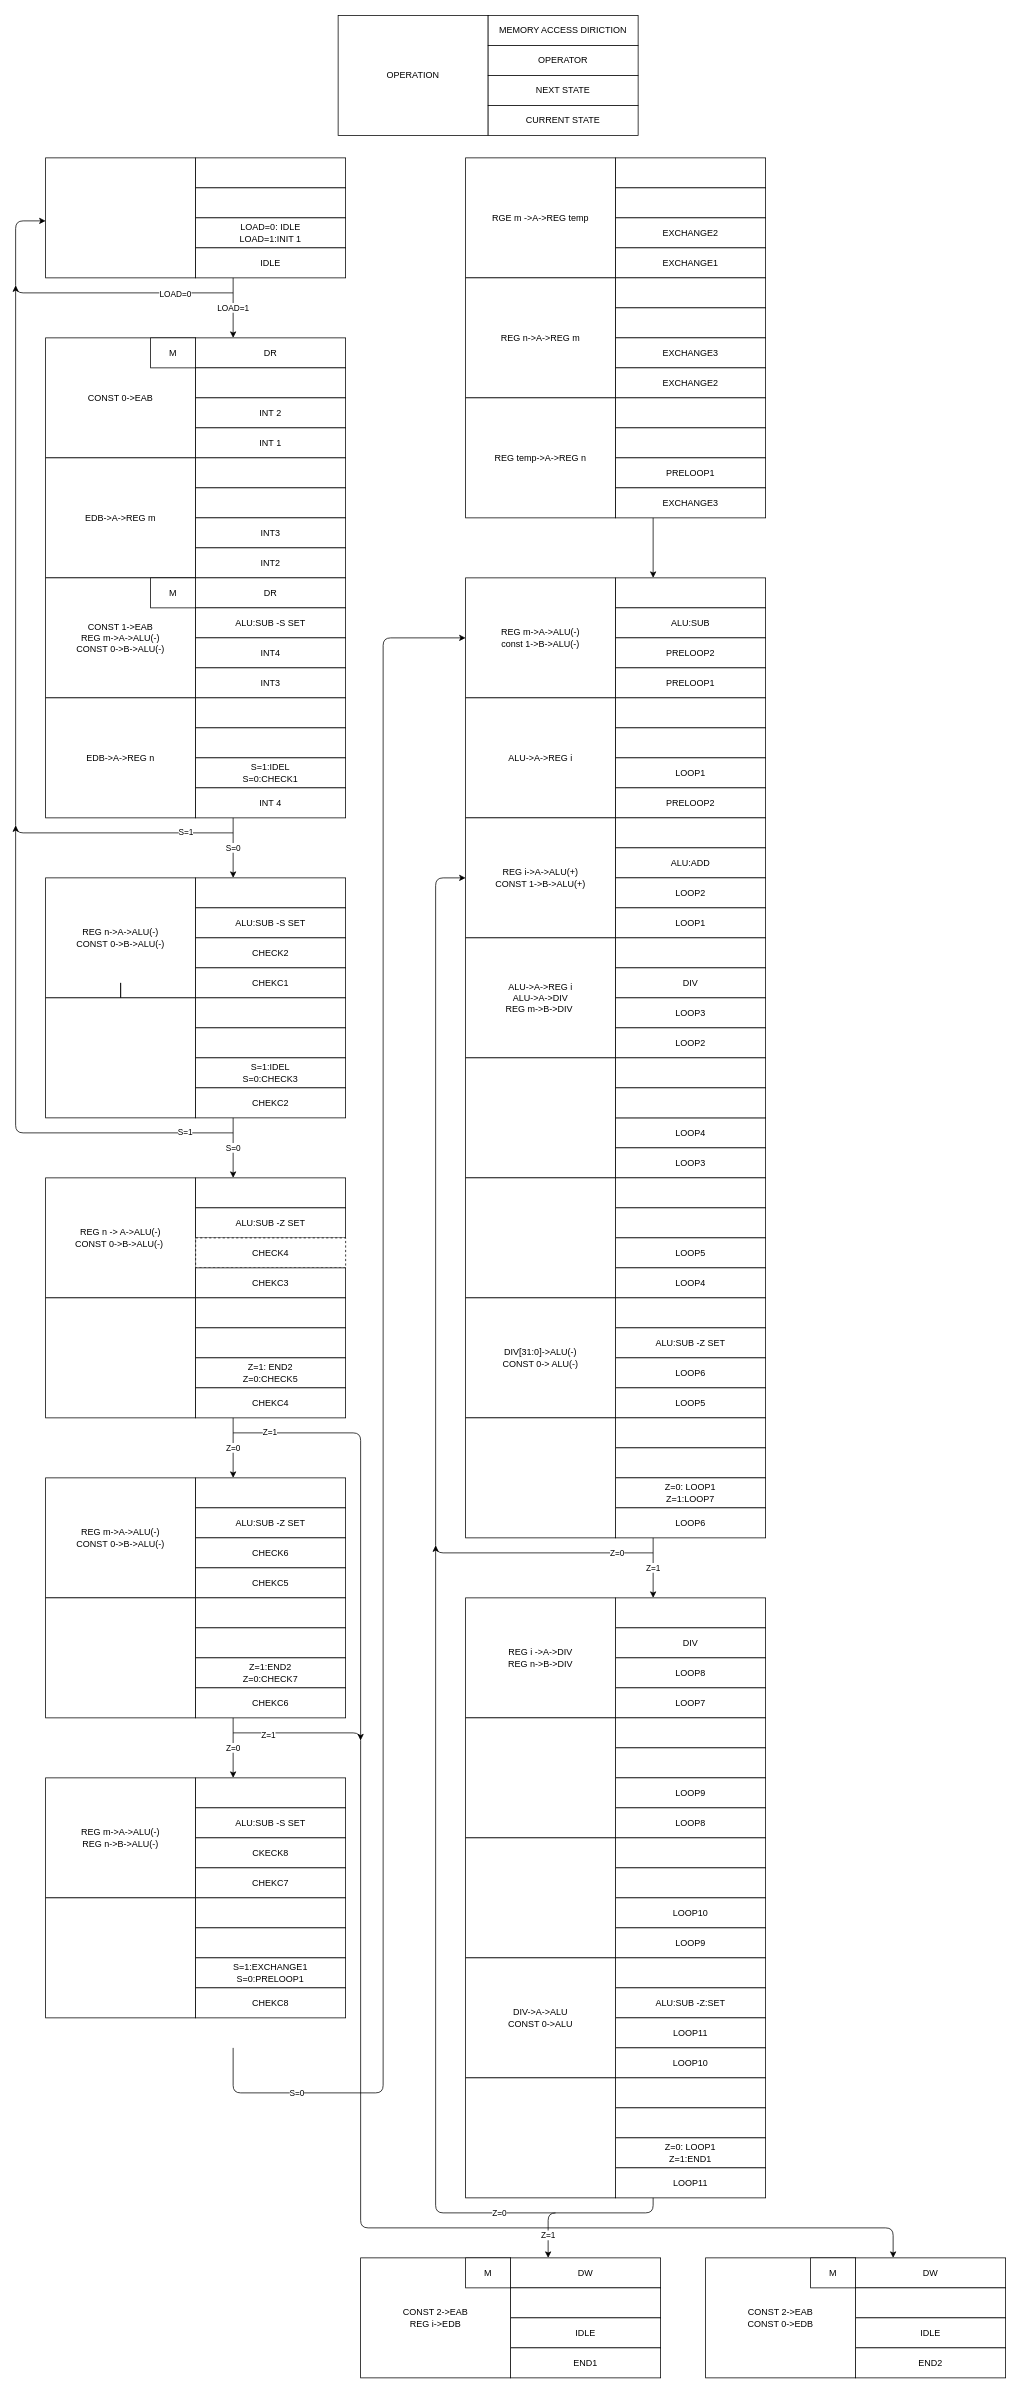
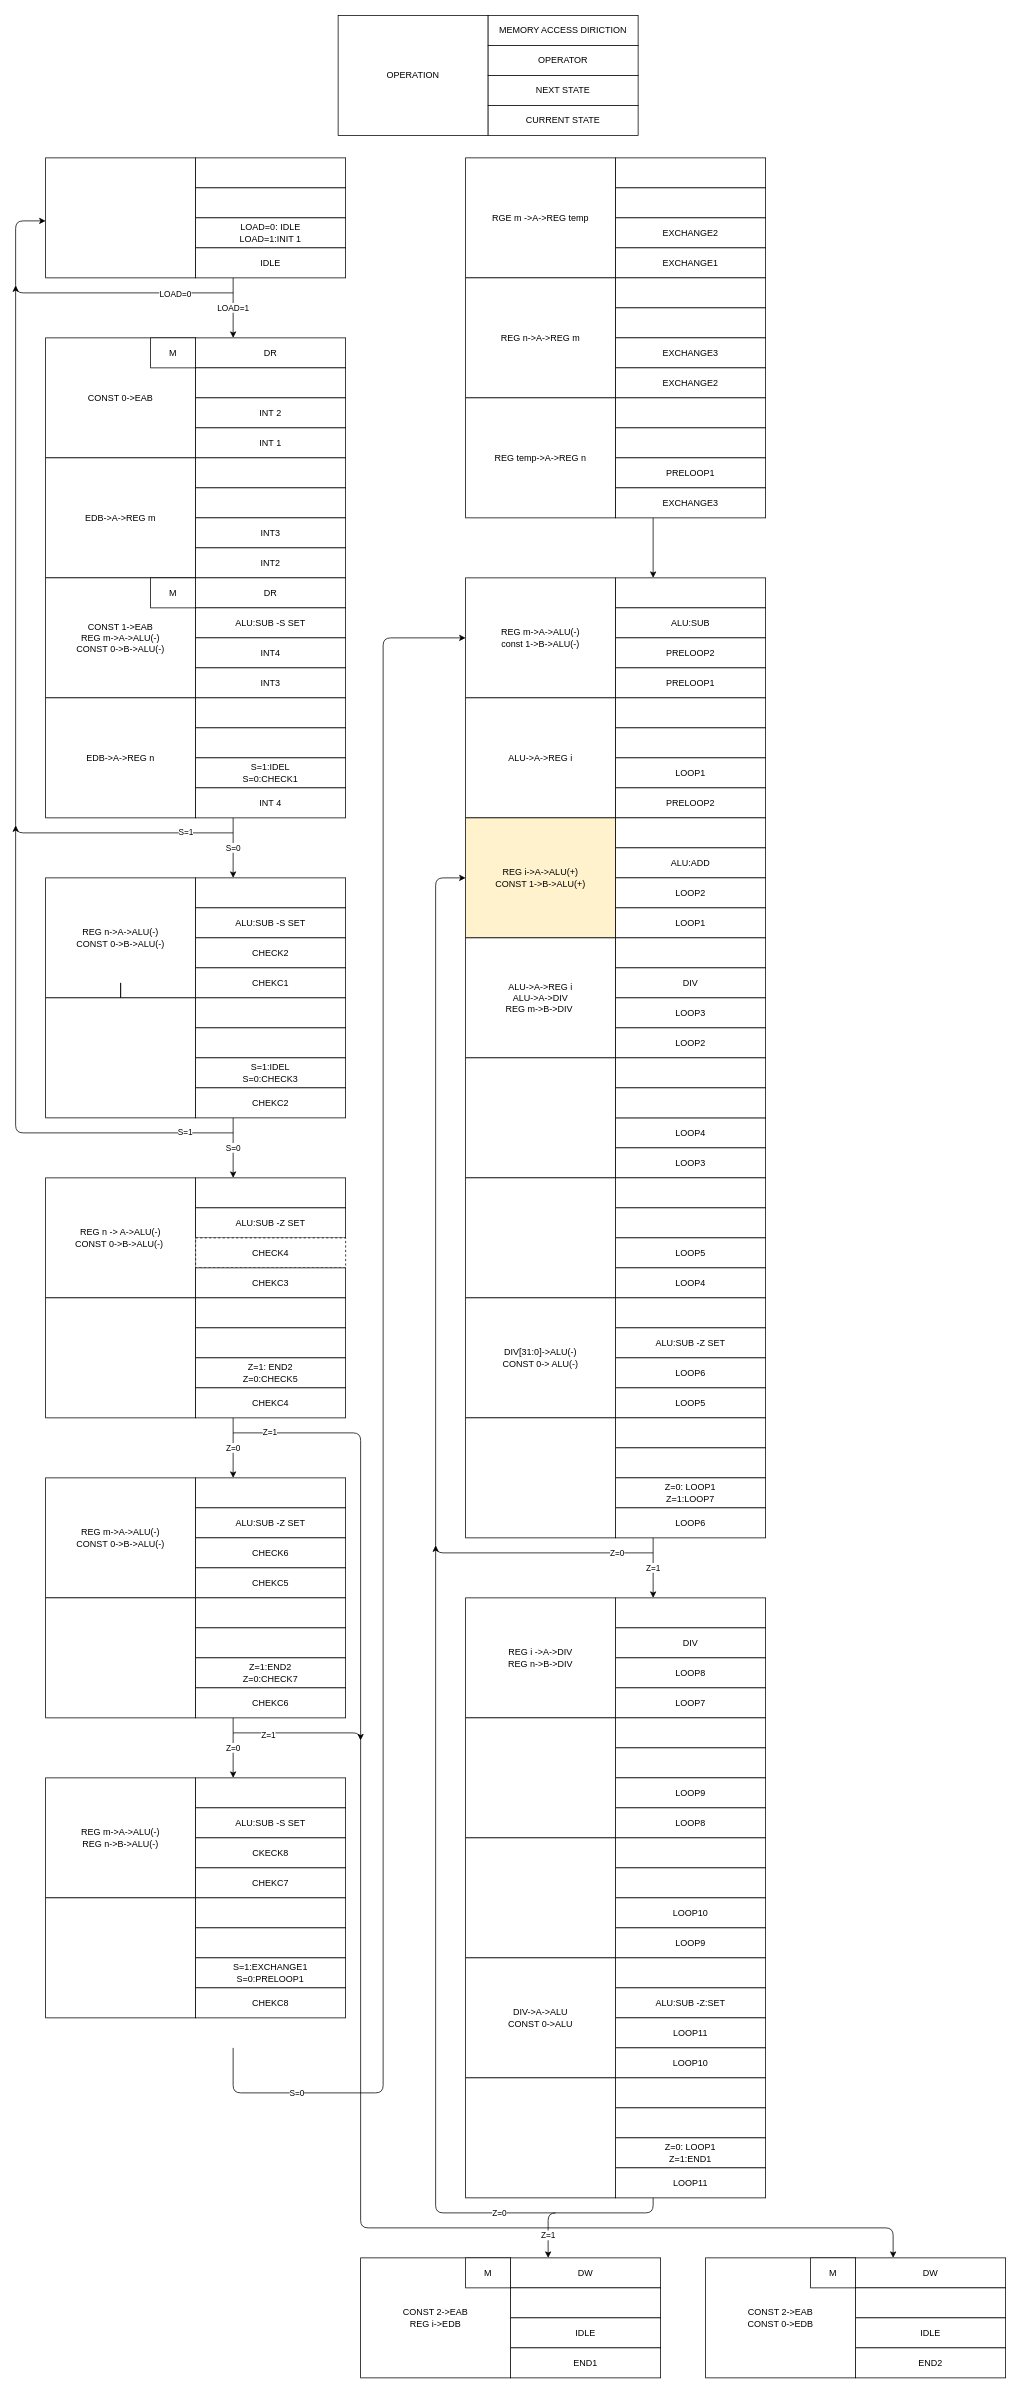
- <mxCell id="114" value="REG i-&amp;gt;A-&amp;gt;ALU(+)&lt;br&gt;CONST 1-&amp;gt;B-&amp;gt;ALU(+)" style="rounded=0;whiteSpace=wrap;html=1;" parent="1" vertex="1"><mxGeometry x="620" y="1090" width="200" height="160" as="geometry" /></mxCell>
+ <mxCell id="114" value="REG i-&amp;gt;A-&amp;gt;ALU(+)&lt;br&gt;CONST 1-&amp;gt;B-&amp;gt;ALU(+)" style="rounded=0;whiteSpace=wrap;html=1;fillColor=#fff2cc;" parent="1" vertex="1"><mxGeometry x="620" y="1090" width="200" height="160" as="geometry" /></mxCell>
